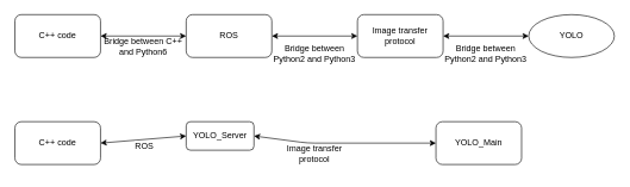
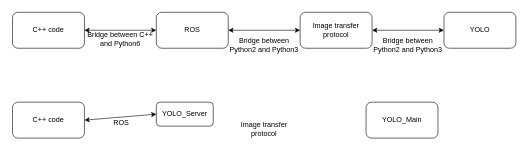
- <mxCell id="5" value="YOLO" style="ellipse;whiteSpace=wrap;html=1;" vertex="1" parent="1"><mxGeometry x="740" y="20" width="120" height="60" as="geometry" /></mxCell>
+ <mxCell id="5" value="YOLO" style="rounded=1;whiteSpace=wrap;html=1;" vertex="1" parent="1"><mxGeometry x="740" y="20" width="120" height="60" as="geometry" /></mxCell>
- <mxCell id="17" value="" style="endArrow=classic;startArrow=classic;html=1;entryX=1;entryY=0.5;entryDx=0;entryDy=0;exitX=0;exitY=0.5;exitDx=0;exitDy=0;" edge="1" parent="1" source="14" target="13"><mxGeometry width="50" height="50" relative="1" as="geometry"><mxPoint x="30" y="310" as="sourcePoint" /><mxPoint x="80" y="260" as="targetPoint" /><Array as="points"><mxPoint x="430" y="200" /></Array></mxGeometry></mxCell>
